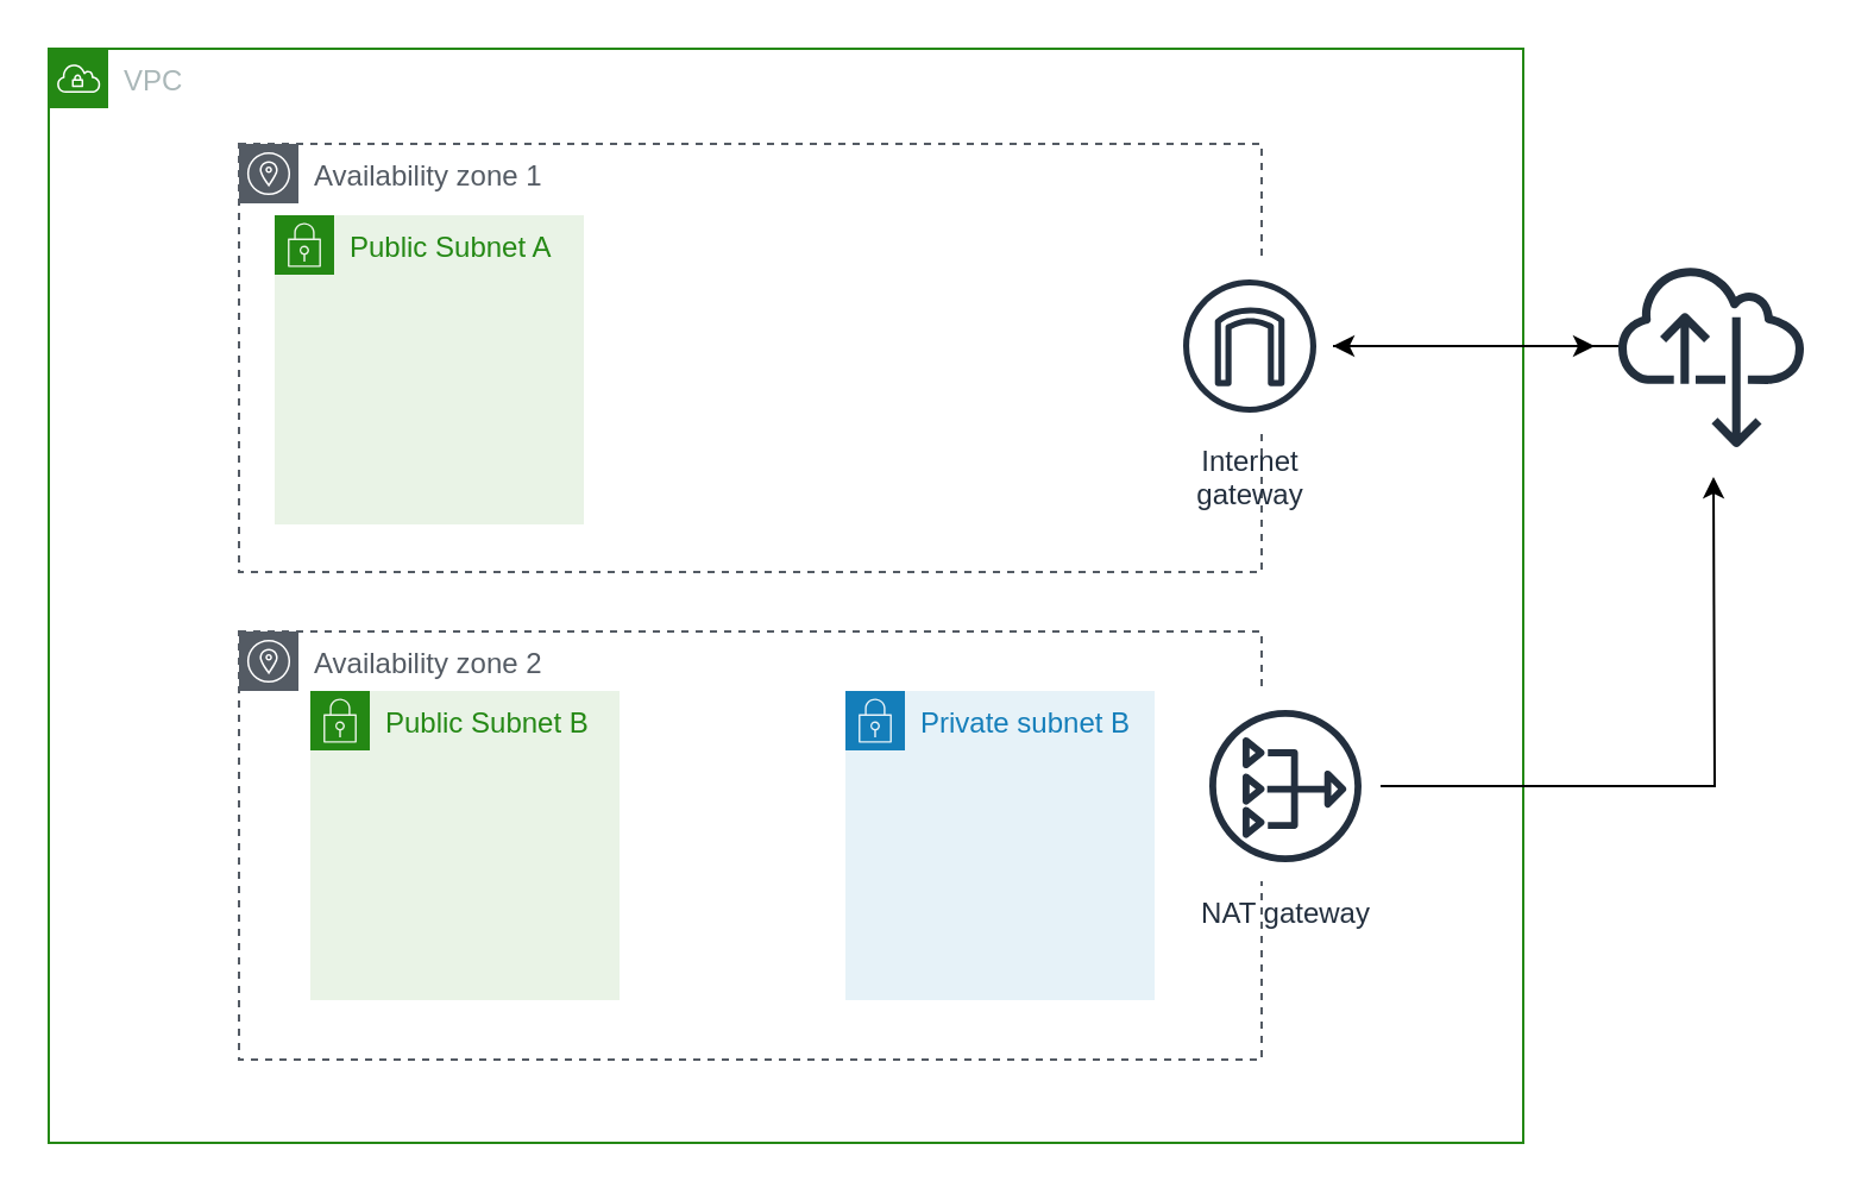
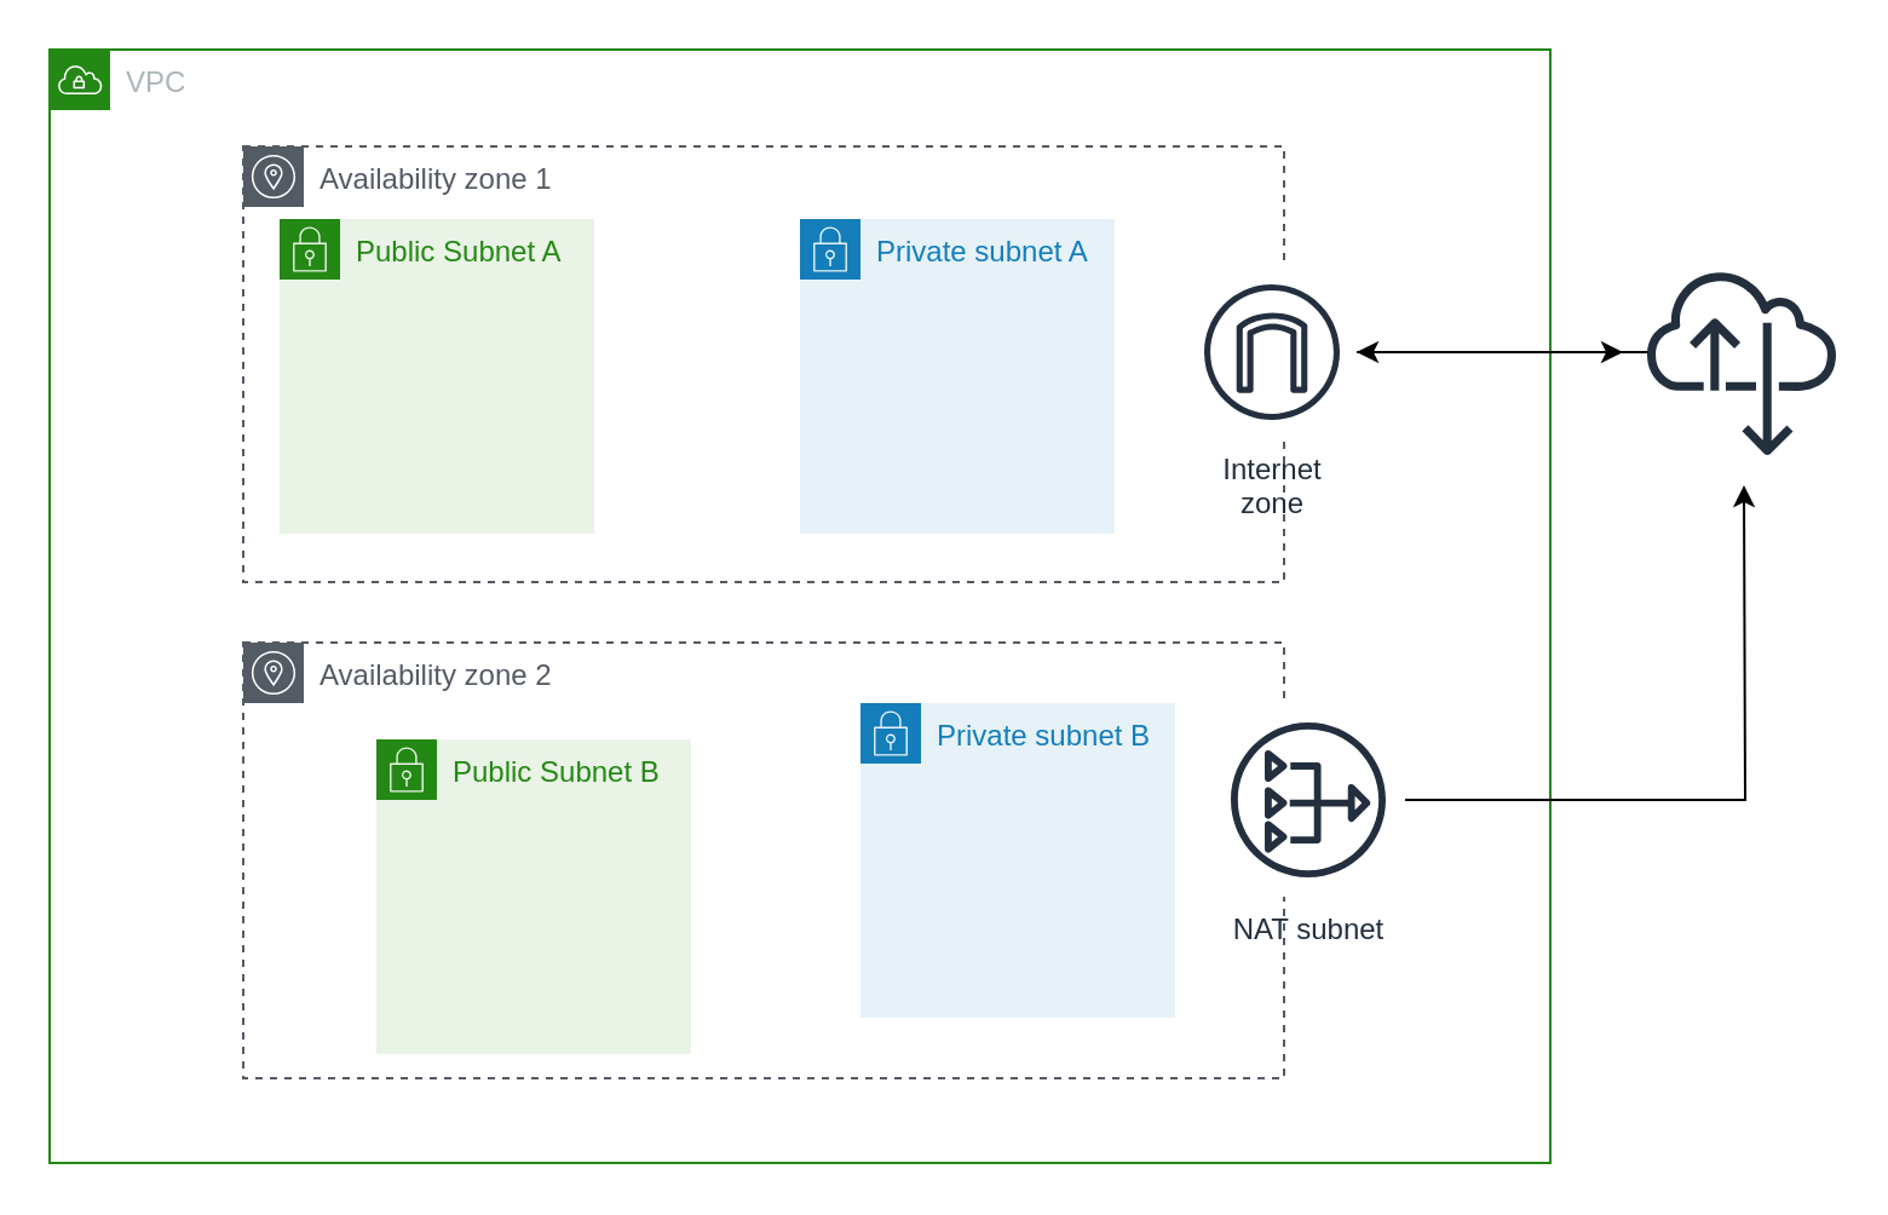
+ <mxCell id="5" value="Private subnet A" style="points=[[0,0],[0.25,0],[0.5,0],[0.75,0],[1,0],[1,0.25],[1,0.5],[1,0.75],[1,1],[0.75,1],[0.5,1],[0.25,1],[0,1],[0,0.75],[0,0.5],[0,0.25]];outlineConnect=0;gradientColor=none;html=1;whiteSpace=wrap;fontSize=12;fontStyle=0;container=1;pointerEvents=0;collapsible=0;recursiveResize=0;shape=mxgraph.aws4.group;grIcon=mxgraph.aws4.group_security_group;grStroke=0;strokeColor=#147EBA;fillColor=#E6F2F8;verticalAlign=top;align=left;spacingLeft=30;fontColor=#147EBA;dashed=0;" vertex="1" parent="2"><mxGeometry x="310" y="70" width="130" height="130" as="geometry" /></mxCell>
- <mxCell id="9" value="Internet&#10;gateway" style="sketch=0;outlineConnect=0;fontColor=#232F3E;gradientColor=none;strokeColor=#232F3E;fillColor=#ffffff;dashed=0;verticalLabelPosition=bottom;verticalAlign=top;align=center;html=1;fontSize=12;fontStyle=0;aspect=fixed;shape=mxgraph.aws4.resourceIcon;resIcon=mxgraph.aws4.internet_gateway;" vertex="1" parent="2"><mxGeometry x="470" y="90" width="70" height="70" as="geometry" /></mxCell>
+ <mxCell id="9" value="Internet&#10;zone" style="sketch=0;outlineConnect=0;fontColor=#232F3E;gradientColor=none;strokeColor=#232F3E;fillColor=#ffffff;dashed=0;verticalLabelPosition=bottom;verticalAlign=top;align=center;html=1;fontSize=12;fontStyle=0;aspect=fixed;shape=mxgraph.aws4.resourceIcon;resIcon=mxgraph.aws4.internet_gateway;" vertex="1" parent="2"><mxGeometry x="470" y="90" width="70" height="70" as="geometry" /></mxCell>
- <mxCell id="4" value="Public Subnet B" style="points=[[0,0],[0.25,0],[0.5,0],[0.75,0],[1,0],[1,0.25],[1,0.5],[1,0.75],[1,1],[0.75,1],[0.5,1],[0.25,1],[0,1],[0,0.75],[0,0.5],[0,0.25]];outlineConnect=0;gradientColor=none;html=1;whiteSpace=wrap;fontSize=12;fontStyle=0;container=1;pointerEvents=0;collapsible=0;recursiveResize=0;shape=mxgraph.aws4.group;grIcon=mxgraph.aws4.group_security_group;grStroke=0;strokeColor=#248814;fillColor=#E9F3E6;verticalAlign=top;align=left;spacingLeft=30;fontColor=#248814;dashed=0;" vertex="1" parent="2"><mxGeometry x="110" y="270" width="130" height="130" as="geometry" /></mxCell>
+ <mxCell id="4" value="Public Subnet B" style="points=[[0,0],[0.25,0],[0.5,0],[0.75,0],[1,0],[1,0.25],[1,0.5],[1,0.75],[1,1],[0.75,1],[0.5,1],[0.25,1],[0,1],[0,0.75],[0,0.5],[0,0.25]];outlineConnect=0;gradientColor=none;html=1;whiteSpace=wrap;fontSize=12;fontStyle=0;container=1;pointerEvents=0;collapsible=0;recursiveResize=0;shape=mxgraph.aws4.group;grIcon=mxgraph.aws4.group_security_group;grStroke=0;strokeColor=#248814;fillColor=#E9F3E6;verticalAlign=top;align=left;spacingLeft=30;fontColor=#248814;dashed=0;" vertex="1" parent="2"><mxGeometry x="135" y="285" width="130" height="130" as="geometry" /></mxCell>
- <mxCell id="12" value="NAT gateway" style="sketch=0;outlineConnect=0;fontColor=#232F3E;gradientColor=none;strokeColor=#232F3E;fillColor=#ffffff;dashed=0;verticalLabelPosition=bottom;verticalAlign=top;align=center;html=1;fontSize=12;fontStyle=0;aspect=fixed;shape=mxgraph.aws4.resourceIcon;resIcon=mxgraph.aws4.nat_gateway;" vertex="1" parent="2"><mxGeometry x="480" y="270" width="80" height="80" as="geometry" /></mxCell>
+ <mxCell id="12" value="NAT subnet" style="sketch=0;outlineConnect=0;fontColor=#232F3E;gradientColor=none;strokeColor=#232F3E;fillColor=#ffffff;dashed=0;verticalLabelPosition=bottom;verticalAlign=top;align=center;html=1;fontSize=12;fontStyle=0;aspect=fixed;shape=mxgraph.aws4.resourceIcon;resIcon=mxgraph.aws4.nat_gateway;" vertex="1" parent="2"><mxGeometry x="480" y="270" width="80" height="80" as="geometry" /></mxCell>
